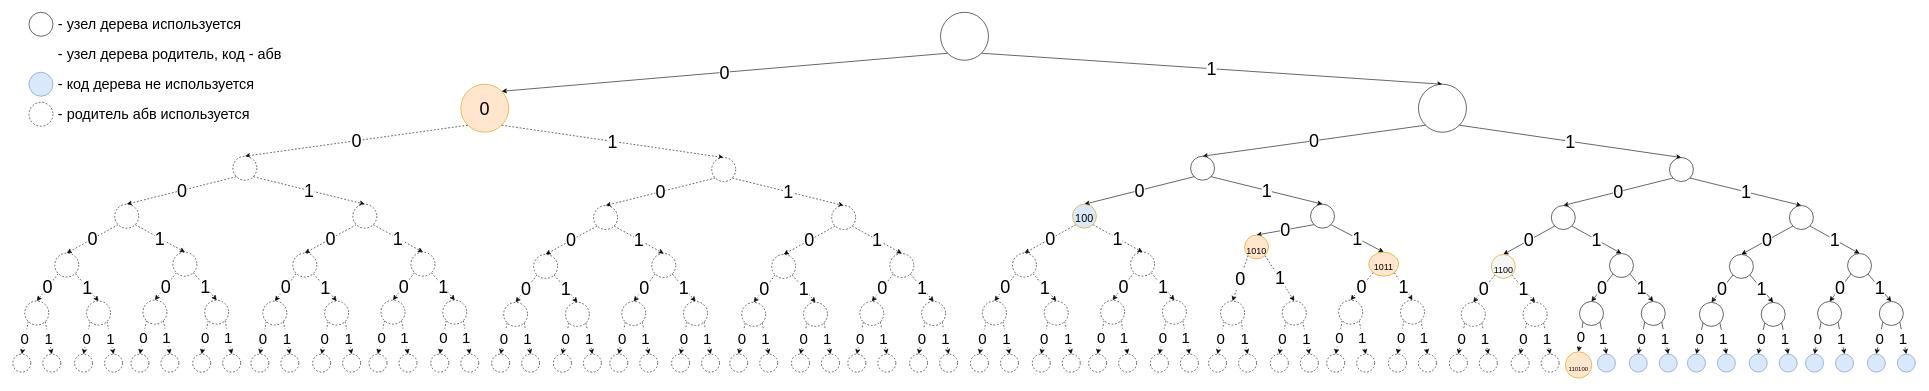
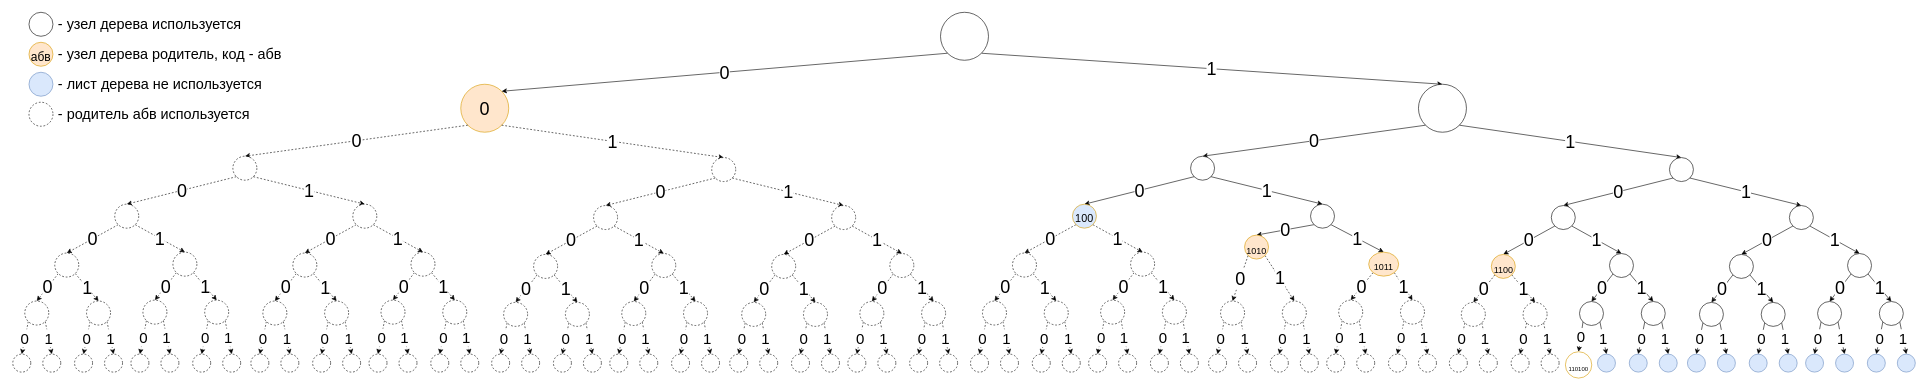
+ <mxCell id="259" value="&lt;font style=&quot;font-size: 20px;&quot;&gt;абв&lt;/font&gt;" style="ellipse;whiteSpace=wrap;html=1;aspect=fixed;fontSize=30;fillColor=#ffe6cc;strokeColor=#d79b00;" vertex="1" parent="1"><mxGeometry x="47" y="70" width="40" height="40" as="geometry" /></mxCell>
- <mxCell id="258" value="&lt;font style=&quot;font-size: 24px;&quot;&gt;&amp;nbsp;- код дерева не используется&lt;/font&gt;" style="text;html=1;strokeColor=none;fillColor=none;align=left;verticalAlign=middle;whiteSpace=wrap;rounded=0;" vertex="1" parent="1"><mxGeometry x="87" y="120" width="360" height="40" as="geometry" /></mxCell>
+ <mxCell id="258" value="&lt;font style=&quot;font-size: 24px;&quot;&gt;&amp;nbsp;- лист дерева не используется&lt;/font&gt;" style="text;html=1;strokeColor=none;fillColor=none;align=left;verticalAlign=middle;whiteSpace=wrap;rounded=0;" vertex="1" parent="1"><mxGeometry x="87" y="120" width="360" height="40" as="geometry" /></mxCell>
- <mxCell id="244" value="&lt;font style=&quot;font-size: 15px;&quot;&gt;1100&lt;/font&gt;" style="ellipse;whiteSpace=wrap;html=1;aspect=fixed;fontSize=30;fillColor=#f5f5f5;strokeColor=#d79b00;" vertex="1" parent="1"><mxGeometry x="2485.5" y="423.75" width="40" height="40" as="geometry" /></mxCell>
+ <mxCell id="244" value="&lt;font style=&quot;font-size: 15px;&quot;&gt;1100&lt;/font&gt;" style="ellipse;whiteSpace=wrap;html=1;aspect=fixed;fontSize=30;fillColor=#ffe6cc;strokeColor=#d79b00;" vertex="1" parent="1"><mxGeometry x="2485.5" y="423.75" width="40" height="40" as="geometry" /></mxCell>
- <mxCell id="240" value="&lt;font style=&quot;font-size: 10px;&quot;&gt;110100&lt;/font&gt;" style="ellipse;whiteSpace=wrap;html=1;aspect=fixed;fontSize=30;fillColor=#ffe6cc;strokeColor=#d79b00;" vertex="1" parent="1"><mxGeometry x="2609" y="586" width="44" height="44" as="geometry" /></mxCell>
+ <mxCell id="240" value="&lt;font style=&quot;font-size: 10px;&quot;&gt;110100&lt;/font&gt;" style="ellipse;whiteSpace=wrap;html=1;aspect=fixed;fontSize=30;fillColor=#ffffff;strokeColor=#d79b00;" vertex="1" parent="1"><mxGeometry x="2609" y="586" width="44" height="44" as="geometry" /></mxCell>
